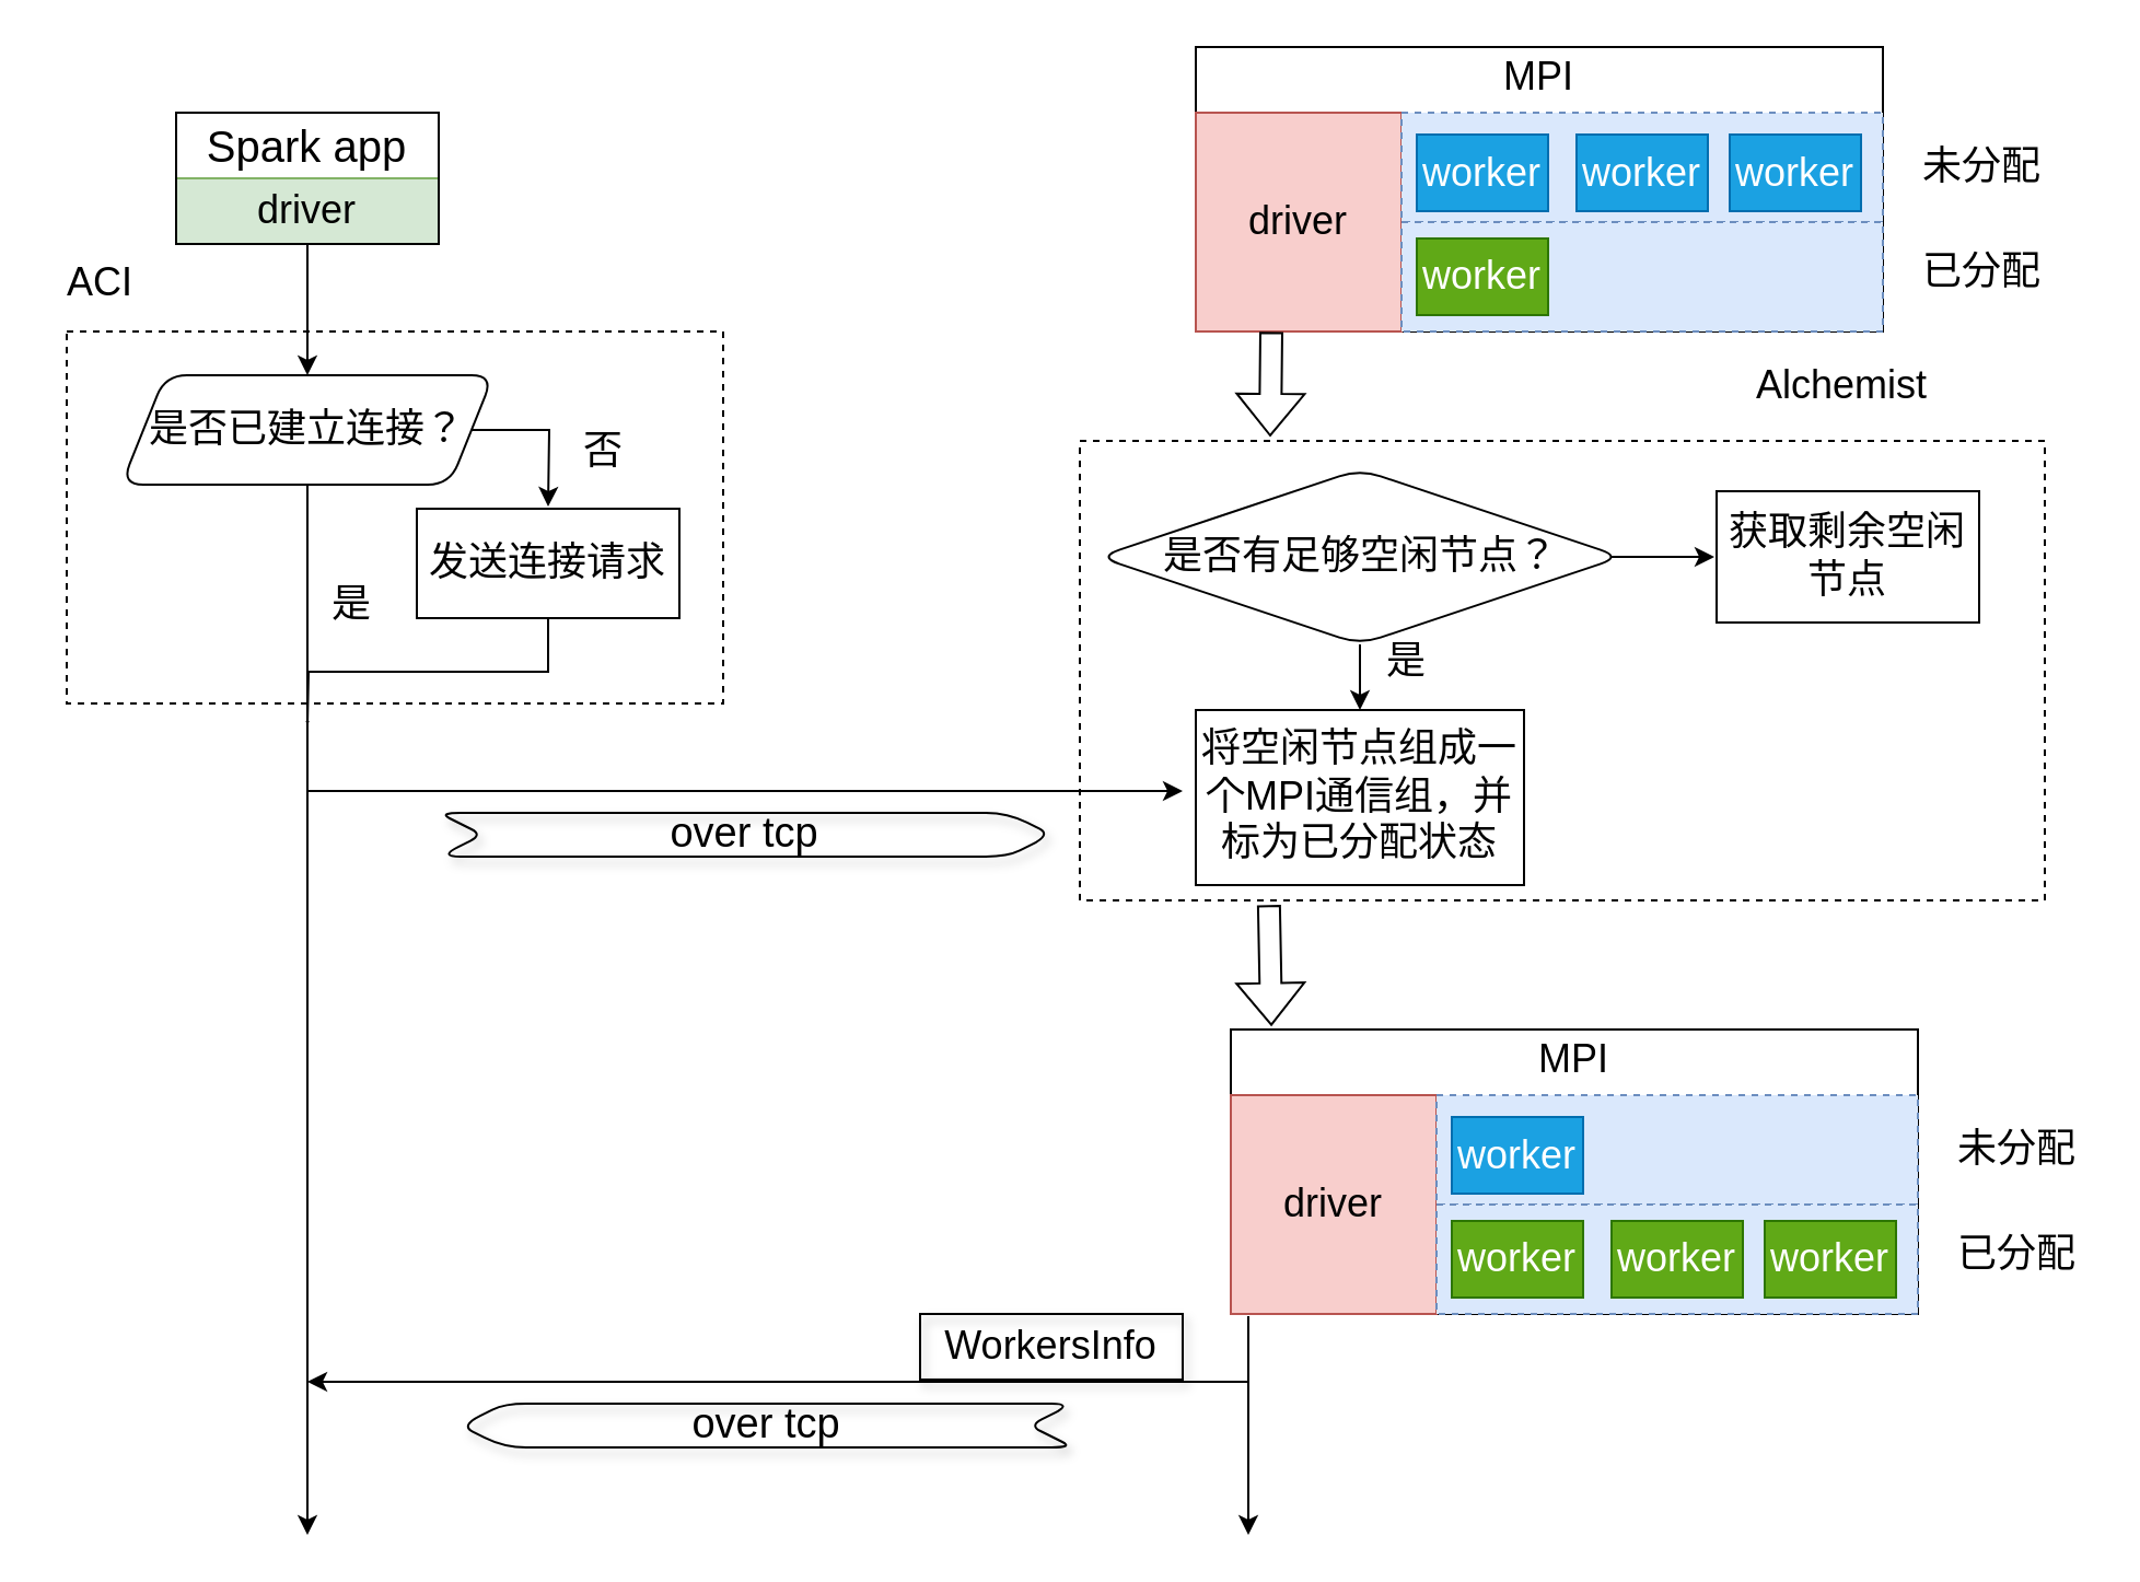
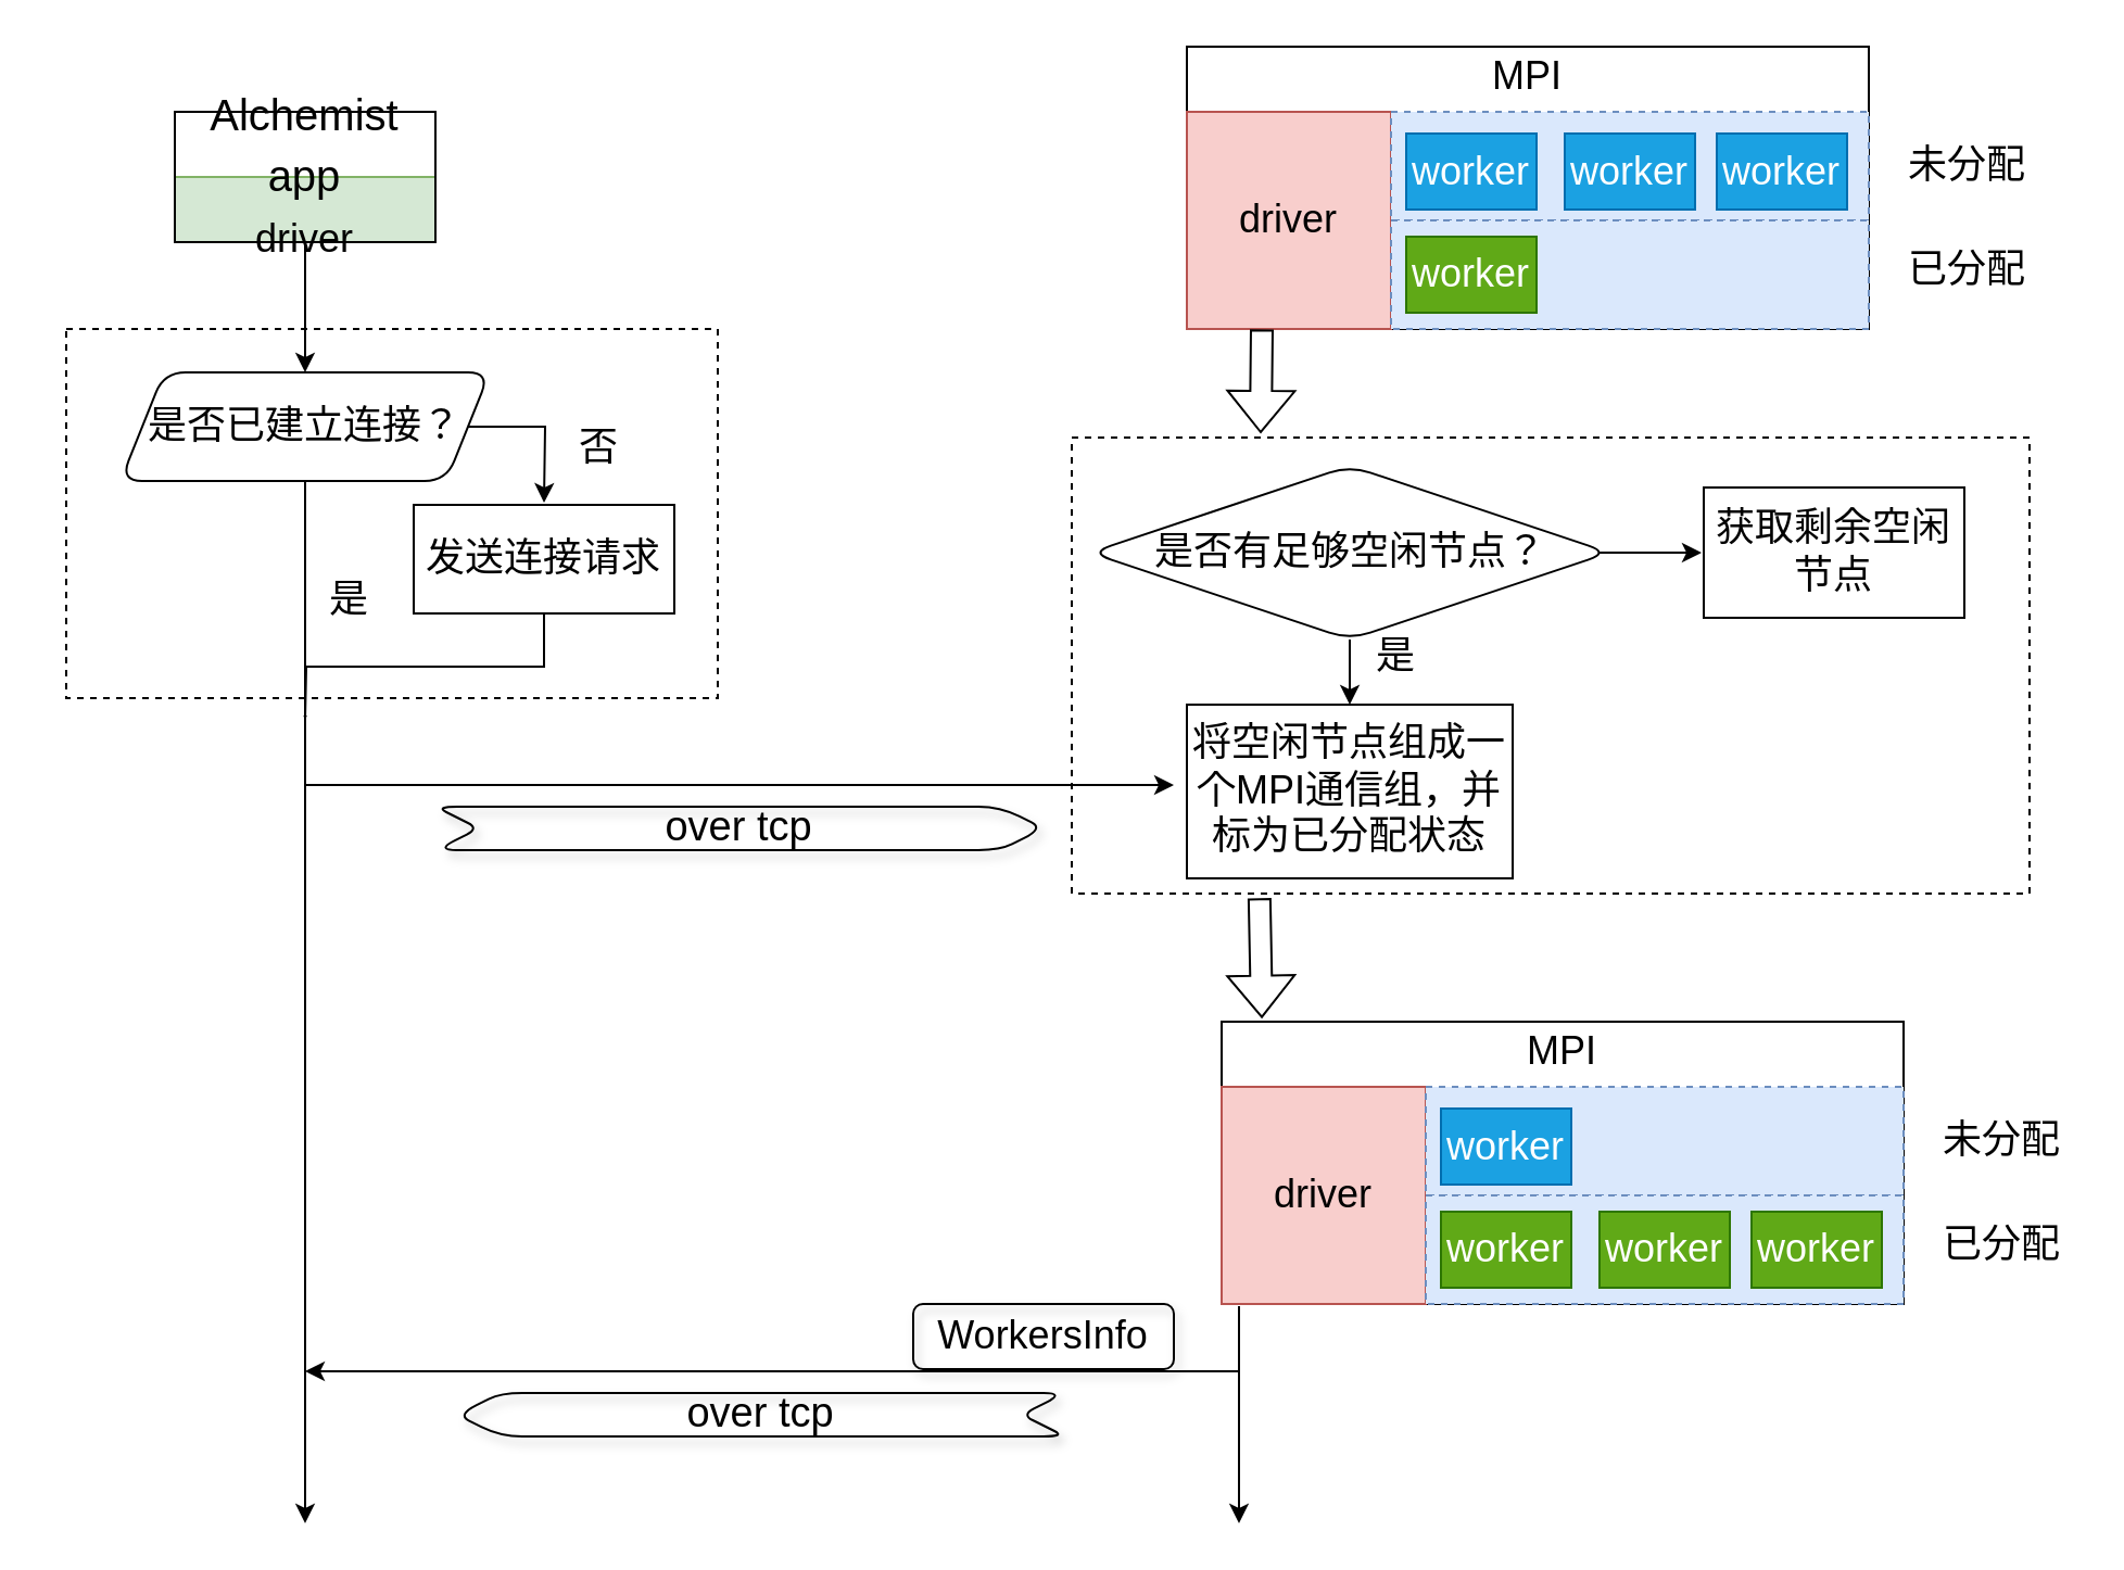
- <mxCell id="5" value="&lt;p style=&quot;line-height: 1.4&quot;&gt;Spark app&lt;br&gt;&lt;font style=&quot;font-size: 18px&quot;&gt;driver&lt;/font&gt;&lt;br&gt;&lt;/p&gt;" style="rounded=0;whiteSpace=wrap;html=1;fontSize=20;fillColor=none;gradientColor=none;" parent="1" vertex="1"><mxGeometry x="80" y="50" width="120" height="60" as="geometry" /></mxCell>
+ <mxCell id="5" value="&lt;p style=&quot;line-height: 1.4&quot;&gt;Alchemist app&lt;br&gt;&lt;font style=&quot;font-size: 18px&quot;&gt;driver&lt;/font&gt;&lt;br&gt;&lt;/p&gt;" style="rounded=0;whiteSpace=wrap;html=1;fontSize=20;fillColor=none;gradientColor=none;" parent="1" vertex="1"><mxGeometry x="80" y="50" width="120" height="60" as="geometry" /></mxCell>
- <mxCell id="45" value="ACI" style="text;html=1;align=center;verticalAlign=middle;resizable=0;points=[];autosize=1;strokeColor=none;fillColor=none;fontSize=18;" parent="1" vertex="1"><mxGeometry x="20" y="112.5" width="50" height="30" as="geometry" /></mxCell>
- <mxCell id="46" value="Alchemist" style="text;html=1;align=center;verticalAlign=middle;resizable=0;points=[];autosize=1;strokeColor=none;fillColor=none;fontSize=18;" parent="1" vertex="1"><mxGeometry x="796" y="160" width="90" height="30" as="geometry" /></mxCell>
- <mxCell id="47" value="&lt;span style=&quot;font-size: 18px&quot;&gt;WorkersInfo&lt;/span&gt;" style="rounded=0;whiteSpace=wrap;html=1;fontSize=19;fillColor=none;gradientColor=none;glass=0;shadow=1;sketch=0;" parent="1" vertex="1"><mxGeometry x="420" y="599" width="120" height="30" as="geometry" /></mxCell>
+ <mxCell id="47" value="&lt;span style=&quot;font-size: 18px&quot;&gt;WorkersInfo&lt;/span&gt;" style="whiteSpace=wrap;html=1;fontSize=19;fillColor=none;gradientColor=none;glass=0;shadow=1;sketch=0;rounded=1;" parent="1" vertex="1"><mxGeometry x="420" y="599" width="120" height="30" as="geometry" /></mxCell>
